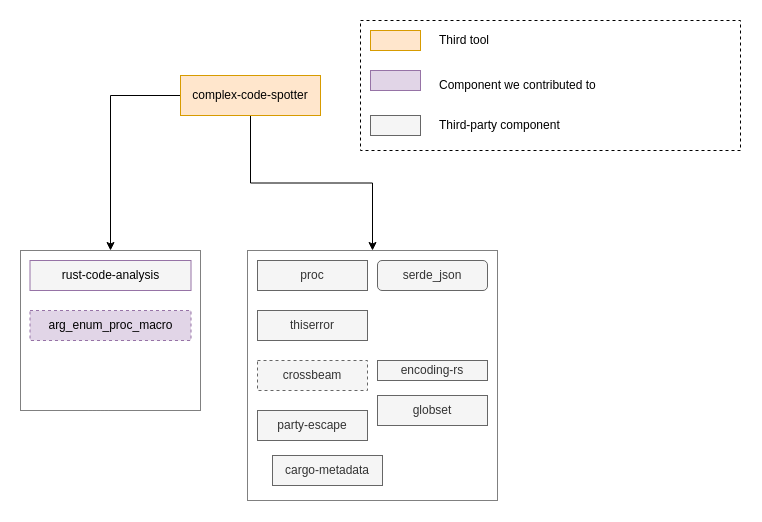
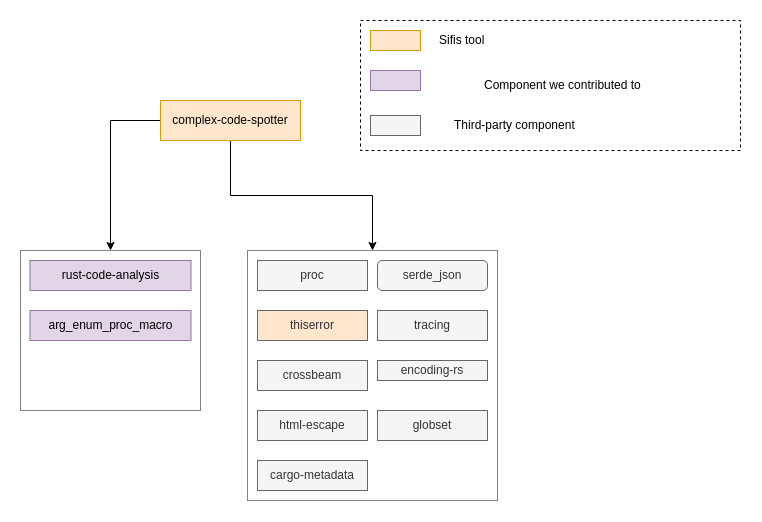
- <mxCell id="21" value="Third tool" style="text;html=1;strokeColor=none;fillColor=none;align=left;verticalAlign=middle;whiteSpace=wrap;rounded=0;" parent="18" vertex="1"><mxGeometry x="77" y="5" width="213" height="30" as="geometry" /></mxCell>
+ <mxCell id="21" value="Sifis tool" style="text;html=1;strokeColor=none;fillColor=none;align=left;verticalAlign=middle;whiteSpace=wrap;rounded=0;" parent="18" vertex="1"><mxGeometry x="77" y="5" width="213" height="30" as="geometry" /></mxCell>
- <mxCell id="23" value="Component we contributed to" style="text;html=1;strokeColor=none;fillColor=none;align=left;verticalAlign=middle;whiteSpace=wrap;rounded=0;" parent="18" vertex="1"><mxGeometry x="77" y="50" width="213" height="30" as="geometry" /></mxCell>
+ <mxCell id="23" value="Component we contributed to" style="text;html=1;strokeColor=none;fillColor=none;align=left;verticalAlign=middle;whiteSpace=wrap;rounded=0;" parent="18" vertex="1"><mxGeometry x="122" y="50" width="213" height="30" as="geometry" /></mxCell>
- <mxCell id="12" value="complex-code-spotter" style="rounded=0;whiteSpace=wrap;html=1;fillColor=#ffe6cc;strokeColor=#d79b00;flipV=1;flipH=0;container=0;" parent="1" vertex="1"><mxGeometry x="180" y="75" width="140" height="40" as="geometry" /></mxCell>
+ <mxCell id="12" value="complex-code-spotter" style="rounded=0;whiteSpace=wrap;html=1;fillColor=#ffe6cc;strokeColor=#d79b00;flipV=1;flipH=0;container=0;" parent="1" vertex="1"><mxGeometry x="160" y="100" width="140" height="40" as="geometry" /></mxCell>
- <mxCell id="25" value="Third-party component" style="text;html=1;strokeColor=none;fillColor=none;align=left;verticalAlign=middle;whiteSpace=wrap;rounded=0;" parent="18" vertex="1"><mxGeometry x="77" y="90" width="283" height="30" as="geometry" /></mxCell>
+ <mxCell id="25" value="Third-party component" style="text;html=1;strokeColor=none;fillColor=none;align=left;verticalAlign=middle;whiteSpace=wrap;rounded=0;" parent="18" vertex="1"><mxGeometry x="92" y="90" width="283" height="30" as="geometry" /></mxCell>
- <mxCell id="4" value="rust-code-analysis" style="rounded=0;whiteSpace=wrap;html=1;fillColor=#f5f5f5;strokeColor=#9673a6;" parent="1" vertex="1"><mxGeometry x="29.5" y="260" width="161" height="30" as="geometry" /></mxCell>
+ <mxCell id="4" value="rust-code-analysis" style="rounded=0;whiteSpace=wrap;html=1;fillColor=#e1d5e7;strokeColor=#9673a6;" parent="1" vertex="1"><mxGeometry x="29.5" y="260" width="161" height="30" as="geometry" /></mxCell>
- <mxCell id="16" value="arg_enum_proc_macro" style="rounded=0;whiteSpace=wrap;html=1;fillColor=#e1d5e7;strokeColor=#9673a6;dashed=1;" vertex="1" parent="1"><mxGeometry x="29.5" y="310" width="161" height="30" as="geometry" /></mxCell>
+ <mxCell id="16" value="arg_enum_proc_macro" style="rounded=0;whiteSpace=wrap;html=1;fillColor=#e1d5e7;strokeColor=#9673a6;" vertex="1" parent="1"><mxGeometry x="29.5" y="310" width="161" height="30" as="geometry" /></mxCell>
- <mxCell id="8" value="thiserror" style="rounded=0;whiteSpace=wrap;html=1;fillColor=#f5f5f5;fontColor=#333333;strokeColor=#666666;" parent="1" vertex="1"><mxGeometry x="257" y="310" width="110" height="30" as="geometry" /></mxCell>
+ <mxCell id="8" value="thiserror" style="rounded=0;whiteSpace=wrap;html=1;fillColor=#ffe6cc;fontColor=#333333;strokeColor=#666666;" parent="1" vertex="1"><mxGeometry x="257" y="310" width="110" height="30" as="geometry" /></mxCell>
+ <mxCell id="7" value="tracing" style="rounded=0;whiteSpace=wrap;html=1;fillColor=#f5f5f5;fontColor=#333333;strokeColor=#666666;" parent="1" vertex="1"><mxGeometry x="377" y="310" width="110" height="30" as="geometry" /></mxCell>
- <mxCell id="9" value="crossbeam" style="rounded=0;whiteSpace=wrap;html=1;fillColor=#f5f5f5;fontColor=#333333;strokeColor=#666666;dashed=1;" parent="1" vertex="1"><mxGeometry x="257" y="360" width="110" height="30" as="geometry" /></mxCell>
+ <mxCell id="9" value="crossbeam" style="rounded=0;whiteSpace=wrap;html=1;fillColor=#f5f5f5;fontColor=#333333;strokeColor=#666666;" parent="1" vertex="1"><mxGeometry x="257" y="360" width="110" height="30" as="geometry" /></mxCell>
- <mxCell id="15" value="globset" style="rounded=0;whiteSpace=wrap;html=1;fillColor=#f5f5f5;fontColor=#333333;strokeColor=#666666;" vertex="1" parent="1"><mxGeometry x="377" y="395" width="110" height="30" as="geometry" /></mxCell>
+ <mxCell id="15" value="globset" style="rounded=0;whiteSpace=wrap;html=1;fillColor=#f5f5f5;fontColor=#333333;strokeColor=#666666;" vertex="1" parent="1"><mxGeometry x="377" y="410" width="110" height="30" as="geometry" /></mxCell>
- <mxCell id="14" value="party-escape" style="rounded=0;whiteSpace=wrap;html=1;fillColor=#f5f5f5;fontColor=#333333;strokeColor=#666666;" vertex="1" parent="1"><mxGeometry x="257" y="410" width="110" height="30" as="geometry" /></mxCell>
+ <mxCell id="14" value="html-escape" style="rounded=0;whiteSpace=wrap;html=1;fillColor=#f5f5f5;fontColor=#333333;strokeColor=#666666;" vertex="1" parent="1"><mxGeometry x="257" y="410" width="110" height="30" as="geometry" /></mxCell>
- <mxCell id="17" value="cargo-metadata" style="rounded=0;whiteSpace=wrap;html=1;fillColor=#f5f5f5;fontColor=#333333;strokeColor=#666666;" vertex="1" parent="1"><mxGeometry x="272" y="455" width="110" height="30" as="geometry" /></mxCell>
+ <mxCell id="17" value="cargo-metadata" style="rounded=0;whiteSpace=wrap;html=1;fillColor=#f5f5f5;fontColor=#333333;strokeColor=#666666;" vertex="1" parent="1"><mxGeometry x="257" y="460" width="110" height="30" as="geometry" /></mxCell>
